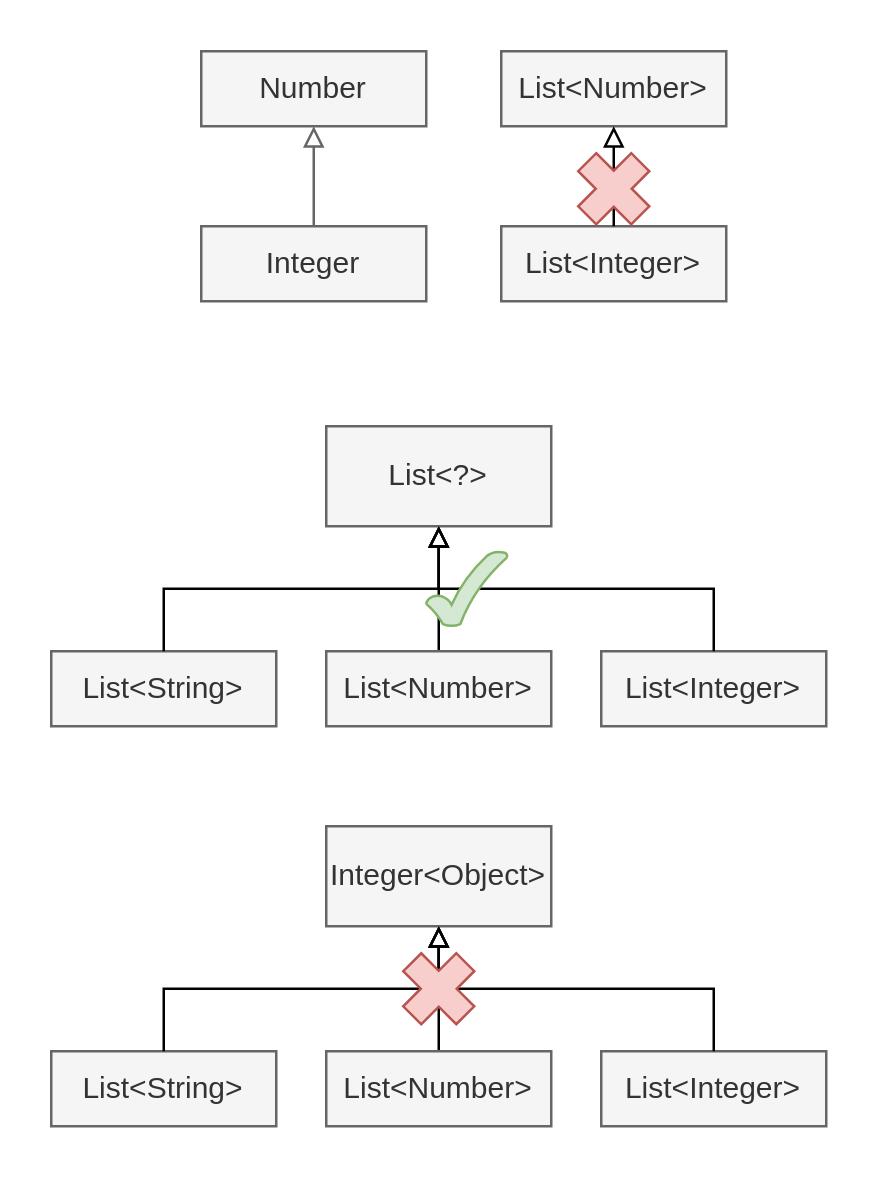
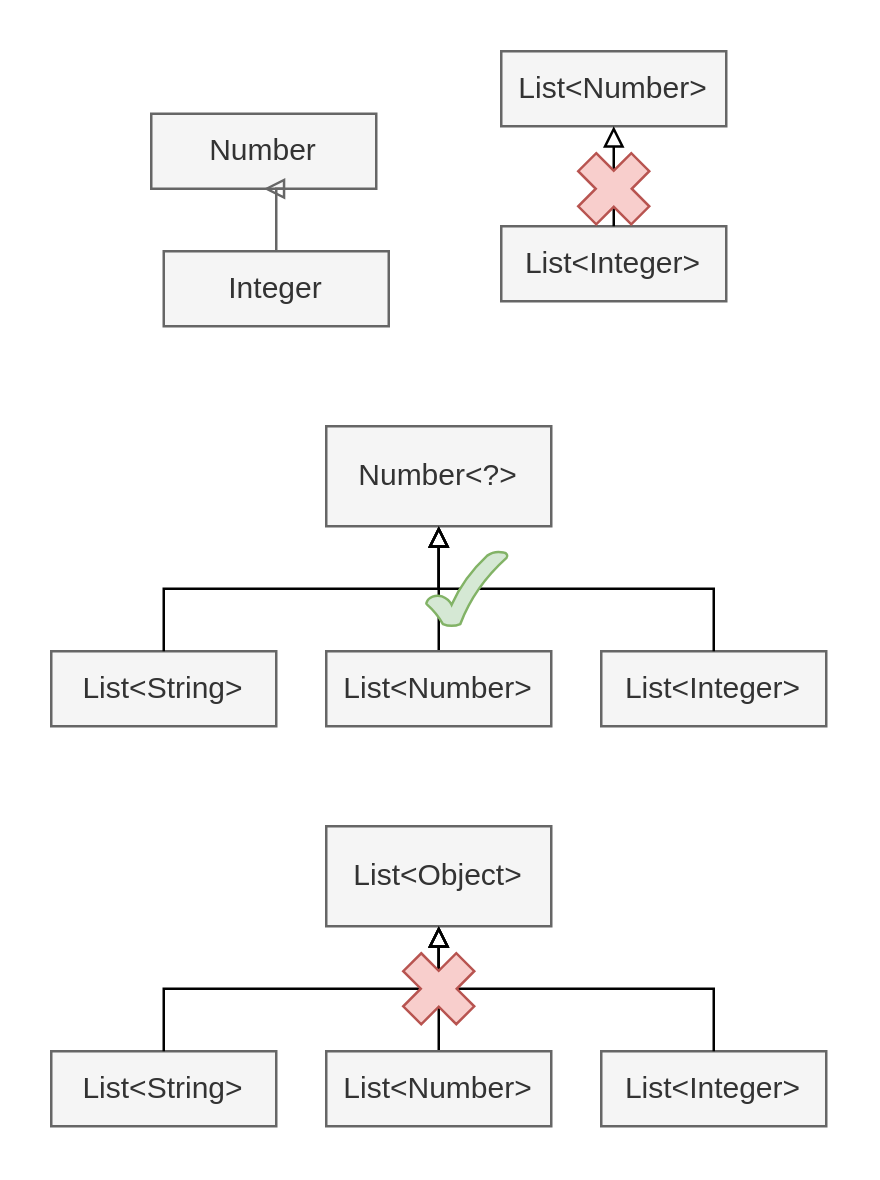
- <mxCell id="11" value="Number" style="rounded=0;whiteSpace=wrap;html=1;fillColor=#f5f5f5;fontColor=#333333;strokeColor=#666666;" vertex="1" parent="1"><mxGeometry x="80" y="20" width="90" height="30" as="geometry" /></mxCell>
+ <mxCell id="11" value="Number" style="rounded=0;whiteSpace=wrap;html=1;fillColor=#f5f5f5;fontColor=#333333;strokeColor=#666666;" vertex="1" parent="1"><mxGeometry x="60" y="45" width="90" height="30" as="geometry" /></mxCell>
- <mxCell id="12" value="Integer" style="rounded=0;whiteSpace=wrap;html=1;fillColor=#f5f5f5;fontColor=#333333;strokeColor=#666666;" vertex="1" parent="1"><mxGeometry x="80" y="90" width="90" height="30" as="geometry" /></mxCell>
+ <mxCell id="12" value="Integer" style="rounded=0;whiteSpace=wrap;html=1;fillColor=#f5f5f5;fontColor=#333333;strokeColor=#666666;" vertex="1" parent="1"><mxGeometry x="65" y="100" width="90" height="30" as="geometry" /></mxCell>
- <mxCell id="4" value="List&amp;lt;?&amp;gt;" style="rounded=0;whiteSpace=wrap;html=1;fillColor=#f5f5f5;strokeColor=#666666;fontColor=#333333;" parent="1" vertex="1"><mxGeometry x="130" y="170" width="90" height="40" as="geometry" /></mxCell>
+ <mxCell id="4" value="Number&amp;lt;?&amp;gt;" style="rounded=0;whiteSpace=wrap;html=1;fillColor=#f5f5f5;strokeColor=#666666;fontColor=#333333;" parent="1" vertex="1"><mxGeometry x="130" y="170" width="90" height="40" as="geometry" /></mxCell>
- <mxCell id="19" value="Integer&amp;lt;Object&amp;gt;" style="rounded=0;whiteSpace=wrap;html=1;fillColor=#f5f5f5;strokeColor=#666666;fontColor=#333333;" vertex="1" parent="1"><mxGeometry x="130" y="330" width="90" height="40" as="geometry" /></mxCell>
+ <mxCell id="19" value="List&amp;lt;Object&amp;gt;" style="rounded=0;whiteSpace=wrap;html=1;fillColor=#f5f5f5;strokeColor=#666666;fontColor=#333333;" vertex="1" parent="1"><mxGeometry x="130" y="330" width="90" height="40" as="geometry" /></mxCell>
